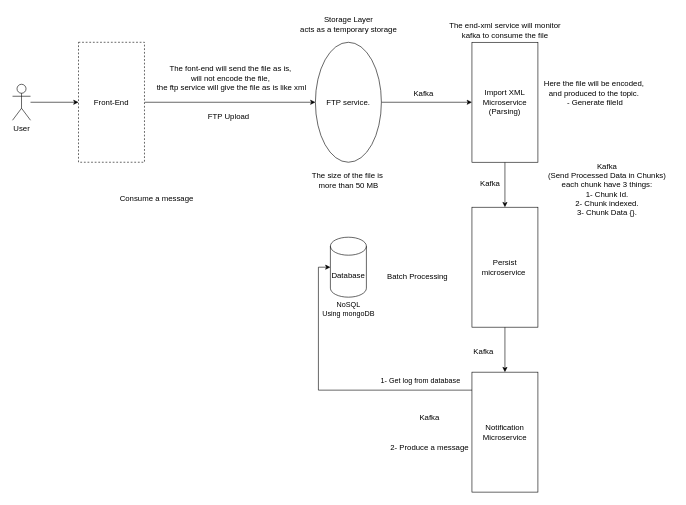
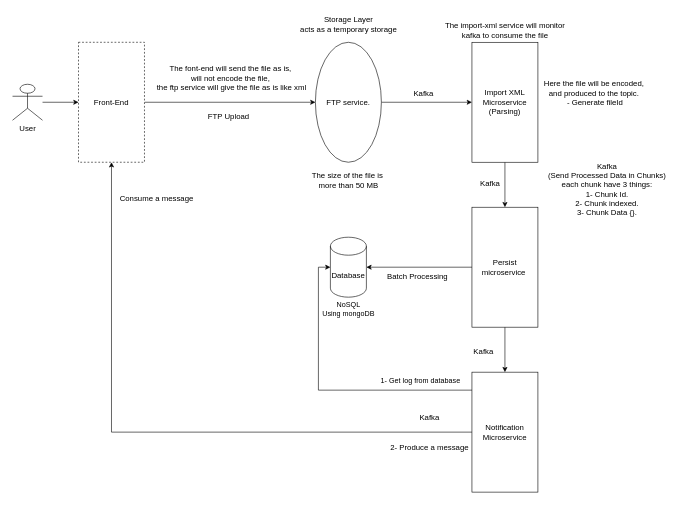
- <mxCell id="17" value="The end-xml service will monitor&lt;div&gt;kafka to consume the file&lt;/div&gt;" style="text;html=1;align=center;verticalAlign=middle;resizable=0;points=[];autosize=1;strokeColor=none;fillColor=none;fontSize=13;" vertex="1" parent="1"><mxGeometry x="731" y="30" width="220" height="40" as="geometry" /></mxCell>
+ <mxCell id="17" value="The import-xml service will monitor&lt;div&gt;kafka to consume the file&lt;/div&gt;" style="text;html=1;align=center;verticalAlign=middle;resizable=0;points=[];autosize=1;strokeColor=none;fillColor=none;fontSize=13;" vertex="1" parent="1"><mxGeometry x="731" y="30" width="220" height="40" as="geometry" /></mxCell>
- <mxCell id="5" value="User" style="shape=umlActor;verticalLabelPosition=bottom;verticalAlign=top;html=1;outlineConnect=0;fontSize=13;" vertex="1" parent="1"><mxGeometry x="20" y="140" width="30" height="60" as="geometry" /></mxCell>
+ <mxCell id="5" value="User" style="shape=umlActor;verticalLabelPosition=bottom;verticalAlign=top;html=1;outlineConnect=0;fontSize=13;" vertex="1" parent="1"><mxGeometry x="20" y="140" width="50" height="60" as="geometry" /></mxCell>
+ <mxCell id="14" style="edgeStyle=orthogonalEdgeStyle;rounded=0;orthogonalLoop=1;jettySize=auto;html=1;entryX=1;entryY=0.5;entryDx=0;entryDy=0;entryPerimeter=0;fontSize=13;" edge="1" parent="1" source="12" target="13"><mxGeometry relative="1" as="geometry" /></mxCell>
+ <mxCell id="24" style="edgeStyle=orthogonalEdgeStyle;rounded=0;orthogonalLoop=1;jettySize=auto;html=1;entryX=0.5;entryY=1;entryDx=0;entryDy=0;" edge="1" parent="1" source="25" target="3"><mxGeometry relative="1" as="geometry" /></mxCell>
